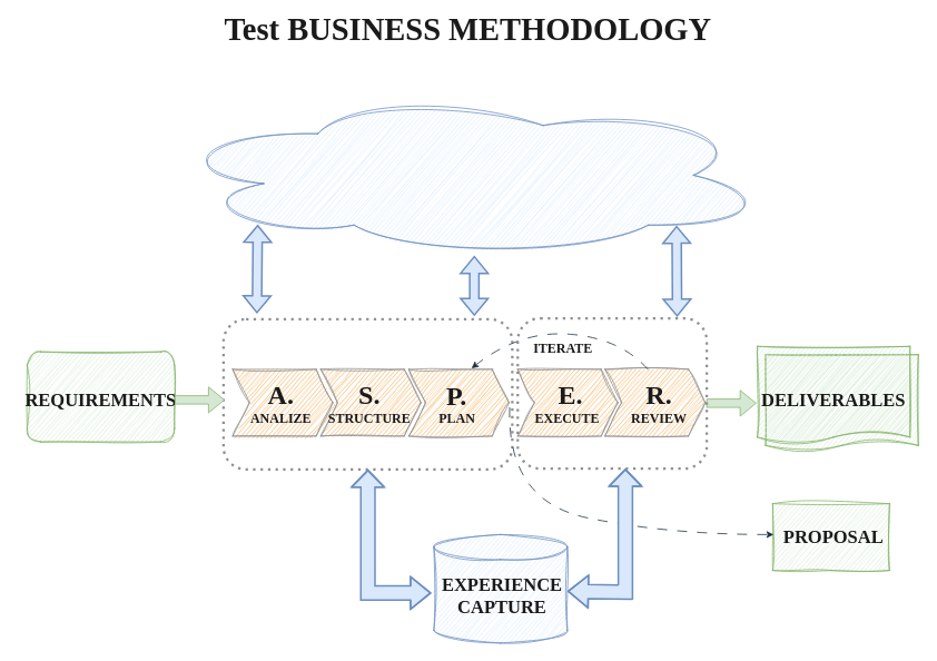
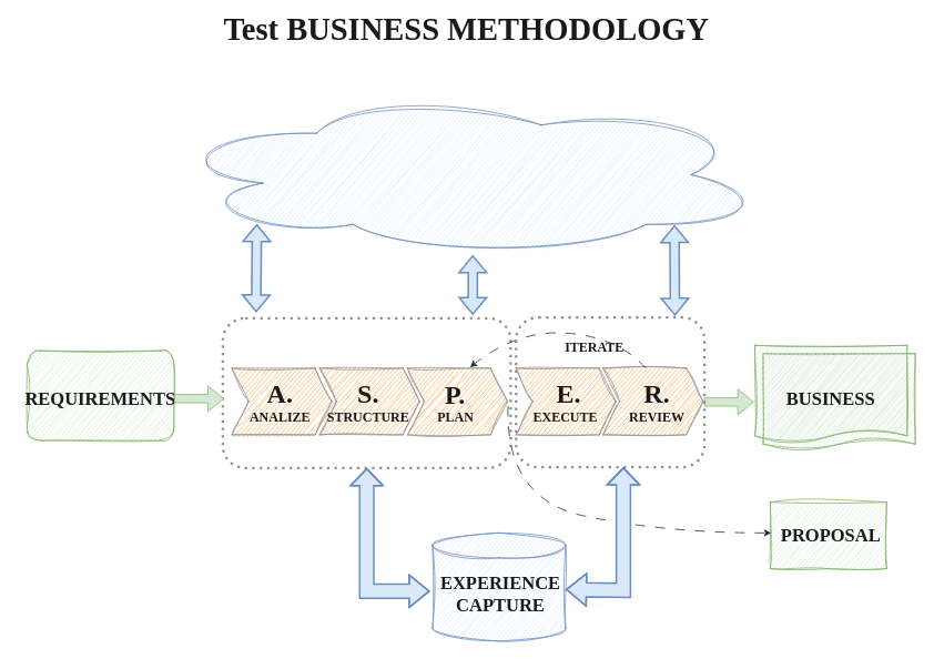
- <mxCell id="18" value="&lt;b&gt;&lt;font style=&quot;font-size: 16px;&quot;&gt;ITERATE&lt;/font&gt;&lt;/b&gt;" style="text;html=1;align=center;verticalAlign=middle;whiteSpace=wrap;rounded=0;fontFamily=Architects Daughter;fontSource=https%3A%2F%2Ffonts.googleapis.com%2Fcss%3Ffamily%3DArchitects%2BDaughter;labelBackgroundColor=none;fontColor=#1A1A1A;" parent="1" vertex="1"><mxGeometry x="643.5" y="401" width="60" height="30" as="geometry" /></mxCell>
+ <mxCell id="18" value="&lt;b&gt;&lt;font style=&quot;font-size: 16px;&quot;&gt;ITERATE&lt;/font&gt;&lt;/b&gt;" style="text;html=1;align=center;verticalAlign=middle;whiteSpace=wrap;rounded=0;fontFamily=Architects Daughter;fontSource=https%3A%2F%2Ffonts.googleapis.com%2Fcss%3Ffamily%3DArchitects%2BDaughter;labelBackgroundColor=none;fontColor=#1A1A1A;" parent="1" vertex="1"><mxGeometry x="683.5" y="401" width="60" height="30" as="geometry" /></mxCell>
- <mxCell id="34" value="&lt;div style=&quot;&quot;&gt;&lt;span style=&quot;font-size: 22px;&quot;&gt;&lt;b&gt;DELIVERABLES&lt;/b&gt;&lt;/span&gt;&lt;br&gt;&lt;/div&gt;" style="text;html=1;align=center;verticalAlign=middle;whiteSpace=wrap;rounded=0;fontFamily=Architects Daughter;fontSource=https%3A%2F%2Ffonts.googleapis.com%2Fcss%3Ffamily%3DArchitects%2BDaughter;labelBackgroundColor=none;fontColor=#1A1A1A;" parent="1" vertex="1"><mxGeometry x="897.5" y="449" width="200" height="60" as="geometry" /></mxCell>
+ <mxCell id="34" value="&lt;div style=&quot;&quot;&gt;&lt;span style=&quot;font-size: 22px;&quot;&gt;&lt;b&gt;BUSINESS&lt;/b&gt;&lt;/span&gt;&lt;br&gt;&lt;/div&gt;" style="text;html=1;align=center;verticalAlign=middle;whiteSpace=wrap;rounded=0;fontFamily=Architects Daughter;fontSource=https%3A%2F%2Ffonts.googleapis.com%2Fcss%3Ffamily%3DArchitects%2BDaughter;labelBackgroundColor=none;fontColor=#1A1A1A;" parent="1" vertex="1"><mxGeometry x="897.5" y="449" width="200" height="60" as="geometry" /></mxCell>
